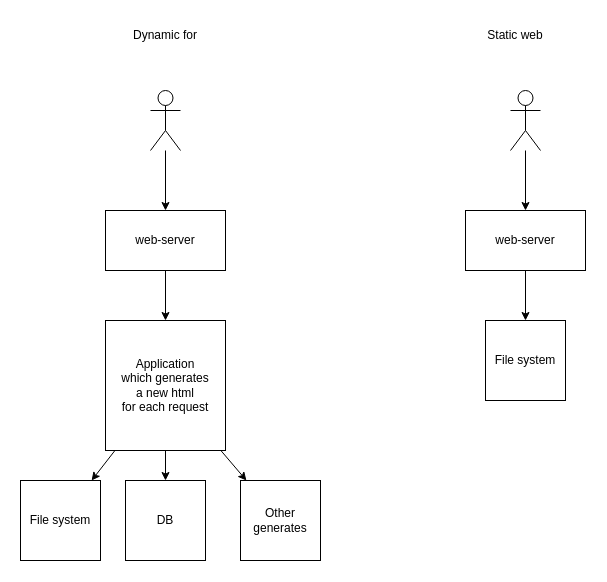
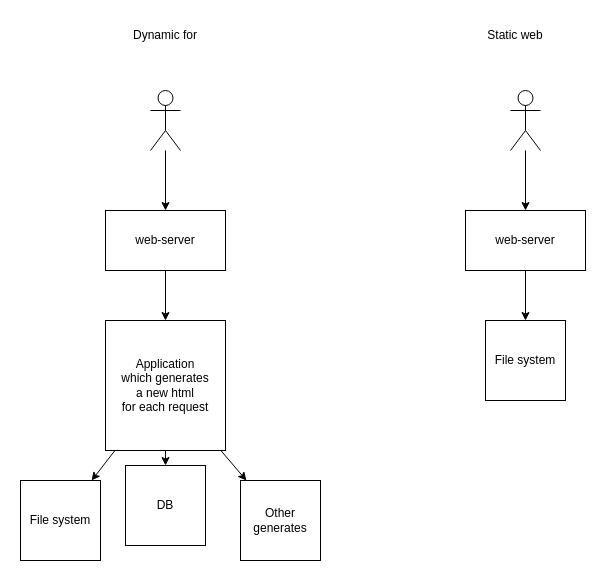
- <mxCell id="8" value="DB" style="whiteSpace=wrap;html=1;aspect=fixed;" vertex="1" parent="1"><mxGeometry x="125" y="480" width="80" height="80" as="geometry" /></mxCell>
+ <mxCell id="8" value="DB" style="whiteSpace=wrap;html=1;aspect=fixed;" vertex="1" parent="1"><mxGeometry x="125" y="465" width="80" height="80" as="geometry" /></mxCell>
